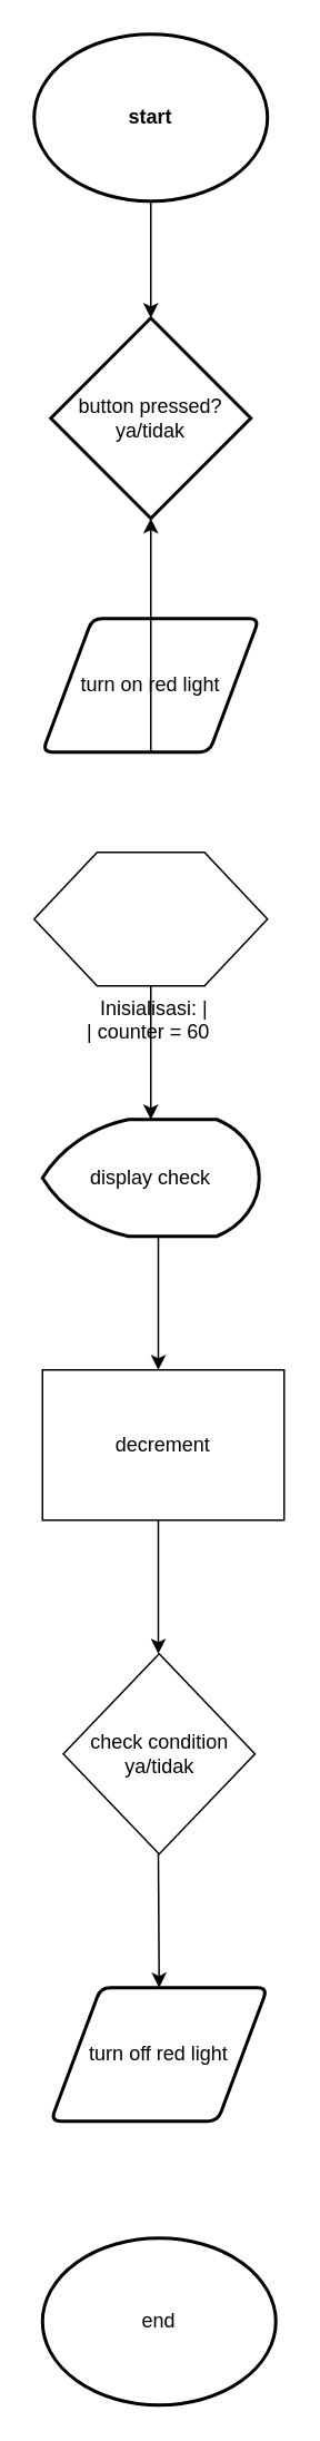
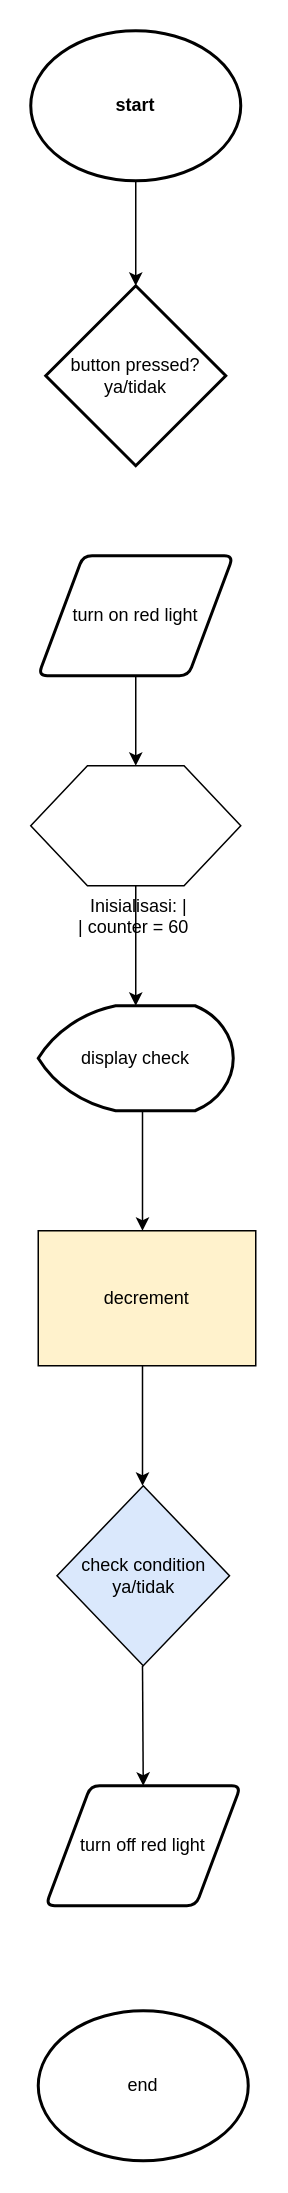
- <mxCell id="13" value="" style="endArrow=classic;html=1;rounded=0;exitX=0.5;exitY=1;exitDx=0;exitDy=0;" edge="1" parent="1" source="12" target="11"><mxGeometry width="50" height="50" relative="1" as="geometry"><mxPoint x="70" y="510" as="sourcePoint" /><mxPoint x="120" y="460" as="targetPoint" /></mxGeometry></mxCell>
+ <mxCell id="13" value="" style="endArrow=classic;html=1;rounded=0;exitX=0.5;exitY=1;exitDx=0;exitDy=0;entryX=0.5;entryY=0;entryDx=0;entryDy=0;" edge="1" parent="1" source="12" target="3"><mxGeometry width="50" height="50" relative="1" as="geometry"><mxPoint x="70" y="510" as="sourcePoint" /><mxPoint x="120" y="460" as="targetPoint" /></mxGeometry></mxCell>
- <mxCell id="15" value="decrement" style="rounded=0;whiteSpace=wrap;html=1;" vertex="1" parent="1"><mxGeometry x="25" y="820" width="145" height="90" as="geometry" /></mxCell>
+ <mxCell id="15" value="decrement" style="rounded=0;whiteSpace=wrap;html=1;fillColor=#fff2cc;" vertex="1" parent="1"><mxGeometry x="25" y="820" width="145" height="90" as="geometry" /></mxCell>
- <mxCell id="7" value="check condition ya/tidak" style="rhombus;whiteSpace=wrap;html=1;" vertex="1" parent="1"><mxGeometry x="37.5" y="990" width="115" height="120" as="geometry" /></mxCell>
+ <mxCell id="7" value="check condition ya/tidak" style="rhombus;whiteSpace=wrap;html=1;fillColor=#dae8fc;" vertex="1" parent="1"><mxGeometry x="37.5" y="990" width="115" height="120" as="geometry" /></mxCell>
